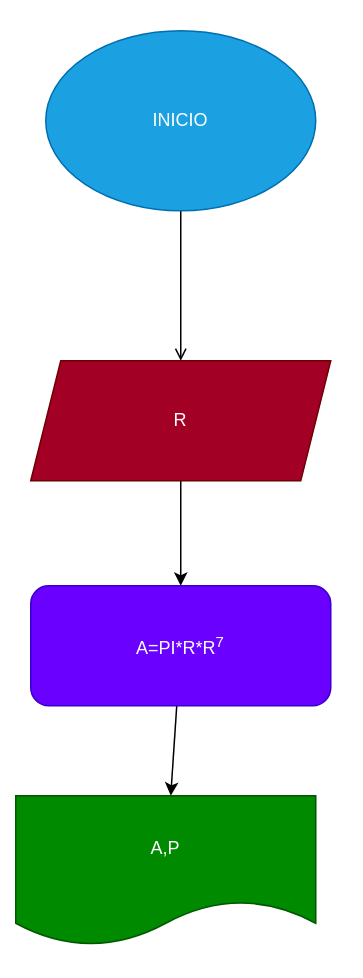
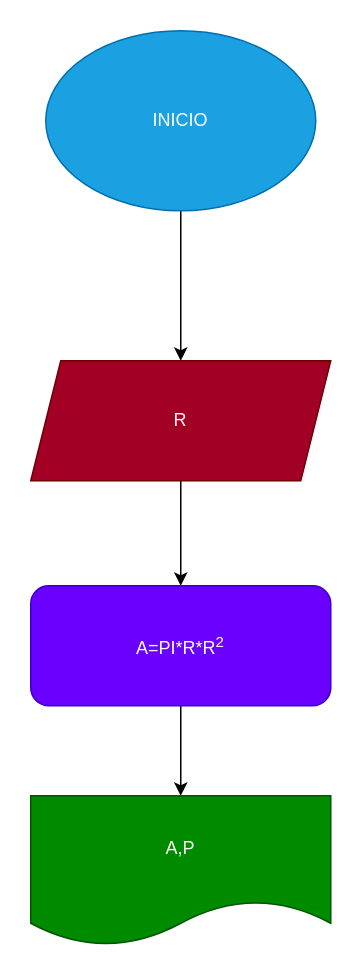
- <mxCell id="2" value="" style="edgeStyle=none;html=1;endArrow=open;" edge="1" parent="1" source="3" target="5"><mxGeometry relative="1" as="geometry" /></mxCell>
+ <mxCell id="2" value="" style="edgeStyle=none;html=1;" edge="1" parent="1" source="3" target="5"><mxGeometry relative="1" as="geometry" /></mxCell>
- <mxCell id="7" value="A=PI*R*R&lt;sup&gt;7&lt;/sup&gt;" style="rounded=1;whiteSpace=wrap;html=1;fillColor=#6a00ff;strokeColor=#3700CC;fontColor=#ffffff;" vertex="1" parent="1"><mxGeometry x="20" y="390" width="200" height="80" as="geometry" /></mxCell>
+ <mxCell id="7" value="A=PI*R*R&lt;sup&gt;2&lt;/sup&gt;" style="rounded=1;whiteSpace=wrap;html=1;fillColor=#6a00ff;strokeColor=#3700CC;fontColor=#ffffff;" vertex="1" parent="1"><mxGeometry x="20" y="390" width="200" height="80" as="geometry" /></mxCell>
- <mxCell id="8" value="A,P" style="shape=document;whiteSpace=wrap;html=1;boundedLbl=1;fillColor=#008a00;strokeColor=#005700;fontColor=#ffffff;rounded=1;" vertex="1" parent="1"><mxGeometry x="10" y="530" width="200" height="100" as="geometry" /></mxCell>
+ <mxCell id="8" value="A,P" style="shape=document;whiteSpace=wrap;html=1;boundedLbl=1;fillColor=#008a00;strokeColor=#005700;fontColor=#ffffff;rounded=1;" vertex="1" parent="1"><mxGeometry x="20" y="530" width="200" height="100" as="geometry" /></mxCell>
